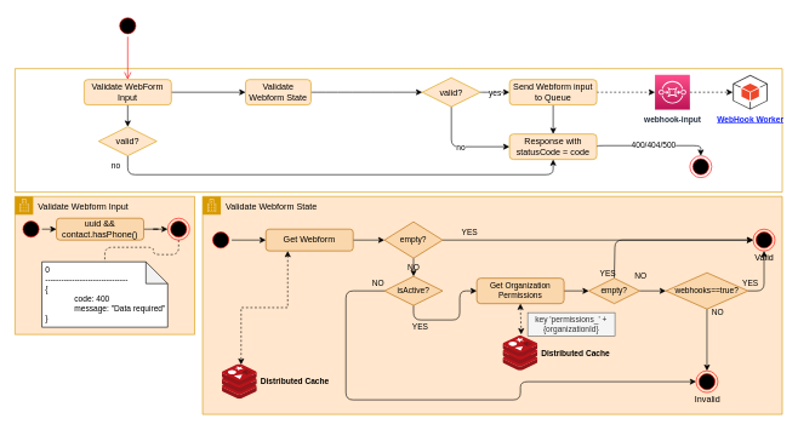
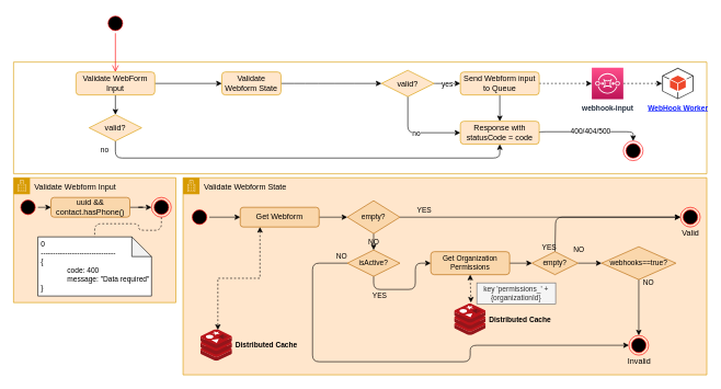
- <mxCell id="52" value="YES" style="edgeStyle=orthogonalEdgeStyle;rounded=1;jumpStyle=arc;orthogonalLoop=1;jettySize=auto;html=1;exitX=1;exitY=0.5;exitDx=0;exitDy=0;entryX=0.5;entryY=1;entryDx=0;entryDy=0;fontSize=11;startArrow=none;startFill=0;endArrow=classic;endFill=1;labelBackgroundColor=none;" parent="32" source="54" target="37" edge="1"><mxGeometry x="-0.912" y="10" relative="1" as="geometry"><mxPoint as="offset" /></mxGeometry></mxCell>
